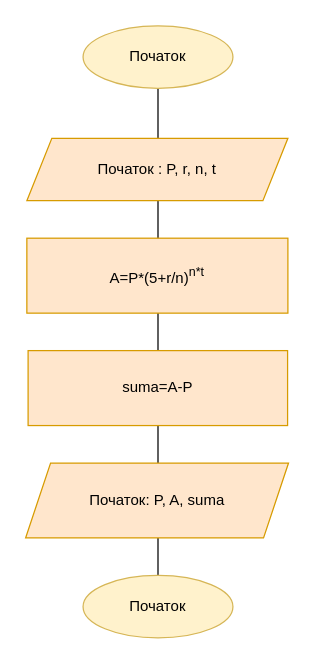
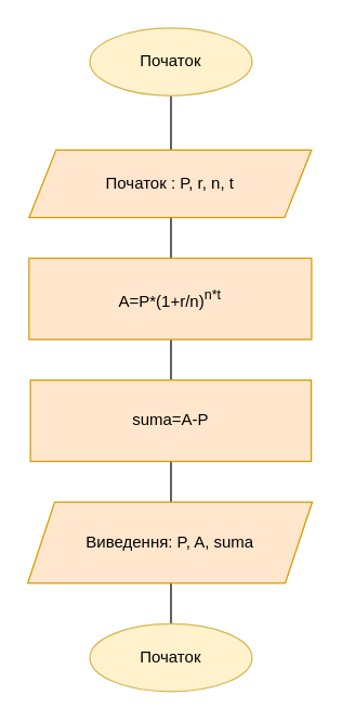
- <mxCell id="5" value="A=P*(5+r/n)&lt;sup&gt;n*t&lt;/sup&gt;" style="rounded=0;whiteSpace=wrap;html=1;fillColor=#ffe6cc;strokeColor=#d79b00;" vertex="1" parent="1"><mxGeometry x="21" y="190" width="209" height="60" as="geometry" /></mxCell>
+ <mxCell id="5" value="A=P*(1+r/n)&lt;sup&gt;n*t&lt;/sup&gt;" style="rounded=0;whiteSpace=wrap;html=1;fillColor=#ffe6cc;strokeColor=#d79b00;" vertex="1" parent="1"><mxGeometry x="21" y="190" width="209" height="60" as="geometry" /></mxCell>
- <mxCell id="6" value="Початок: P, A, suma" style="shape=parallelogram;perimeter=parallelogramPerimeter;whiteSpace=wrap;html=1;fixedSize=1;fillColor=#ffe6cc;strokeColor=#d79b00;" vertex="1" parent="1"><mxGeometry x="20" y="370" width="210.5" height="60" as="geometry" /></mxCell>
+ <mxCell id="6" value="Виведення: P, A, suma" style="shape=parallelogram;perimeter=parallelogramPerimeter;whiteSpace=wrap;html=1;fixedSize=1;fillColor=#ffe6cc;strokeColor=#d79b00;" vertex="1" parent="1"><mxGeometry x="20" y="370" width="210.5" height="60" as="geometry" /></mxCell>
